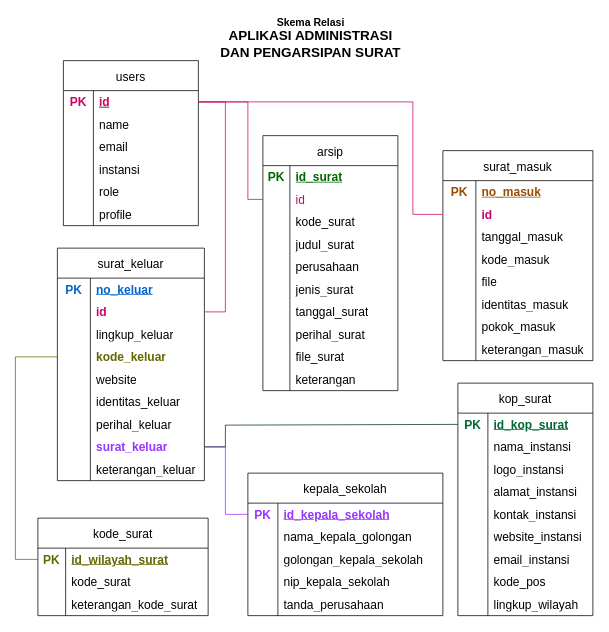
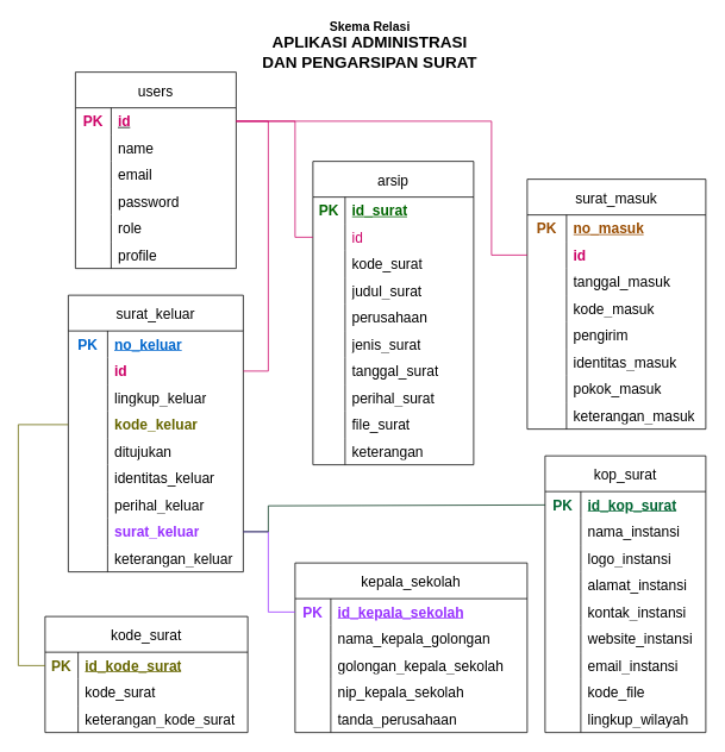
- <mxCell id="99" value="instansi" style="shape=partialRectangle;html=1;whiteSpace=wrap;connectable=0;fillColor=none;top=0;left=0;bottom=0;right=0;align=left;spacingLeft=6;overflow=hidden;strokeColor=inherit;fontSize=16;" parent="97" vertex="1"><mxGeometry x="40" width="140" height="30" as="geometry"><mxRectangle width="140" height="30" as="alternateBounds" /></mxGeometry></mxCell>
+ <mxCell id="99" value="password" style="shape=partialRectangle;html=1;whiteSpace=wrap;connectable=0;fillColor=none;top=0;left=0;bottom=0;right=0;align=left;spacingLeft=6;overflow=hidden;strokeColor=inherit;fontSize=16;" parent="97" vertex="1"><mxGeometry x="40" width="140" height="30" as="geometry"><mxRectangle width="140" height="30" as="alternateBounds" /></mxGeometry></mxCell>
- <mxCell id="17" value="file" style="shape=partialRectangle;html=1;whiteSpace=wrap;connectable=0;fillColor=none;top=0;left=0;bottom=0;right=0;align=left;spacingLeft=6;overflow=hidden;strokeColor=inherit;fontSize=16;" parent="15" vertex="1"><mxGeometry x="44" width="156" height="30" as="geometry"><mxRectangle width="156" height="30" as="alternateBounds" /></mxGeometry></mxCell>
+ <mxCell id="17" value="pengirim" style="shape=partialRectangle;html=1;whiteSpace=wrap;connectable=0;fillColor=none;top=0;left=0;bottom=0;right=0;align=left;spacingLeft=6;overflow=hidden;strokeColor=inherit;fontSize=16;" parent="15" vertex="1"><mxGeometry x="44" width="156" height="30" as="geometry"><mxRectangle width="156" height="30" as="alternateBounds" /></mxGeometry></mxCell>
- <mxCell id="42" value="website" style="shape=partialRectangle;html=1;whiteSpace=wrap;connectable=0;fillColor=none;top=0;left=0;bottom=0;right=0;align=left;spacingLeft=6;overflow=hidden;strokeColor=inherit;fontSize=16;" parent="40" vertex="1"><mxGeometry x="44" width="152" height="30" as="geometry"><mxRectangle width="152" height="30" as="alternateBounds" /></mxGeometry></mxCell>
+ <mxCell id="42" value="ditujukan" style="shape=partialRectangle;html=1;whiteSpace=wrap;connectable=0;fillColor=none;top=0;left=0;bottom=0;right=0;align=left;spacingLeft=6;overflow=hidden;strokeColor=inherit;fontSize=16;" parent="40" vertex="1"><mxGeometry x="44" width="152" height="30" as="geometry"><mxRectangle width="152" height="30" as="alternateBounds" /></mxGeometry></mxCell>
- <mxCell id="153" value="&lt;u&gt;id_wilayah_surat&lt;/u&gt;" style="shape=partialRectangle;html=1;whiteSpace=wrap;connectable=0;fillColor=none;top=0;left=0;bottom=0;right=0;align=left;spacingLeft=6;overflow=hidden;strokeColor=inherit;fontSize=16;fontStyle=1;fontColor=#666600;" parent="151" vertex="1"><mxGeometry x="37" width="190" height="30" as="geometry"><mxRectangle width="190" height="30" as="alternateBounds" /></mxGeometry></mxCell>
+ <mxCell id="153" value="&lt;u&gt;id_kode_surat&lt;/u&gt;" style="shape=partialRectangle;html=1;whiteSpace=wrap;connectable=0;fillColor=none;top=0;left=0;bottom=0;right=0;align=left;spacingLeft=6;overflow=hidden;strokeColor=inherit;fontSize=16;fontStyle=1;fontColor=#666600;" parent="151" vertex="1"><mxGeometry x="37" width="190" height="30" as="geometry"><mxRectangle width="190" height="30" as="alternateBounds" /></mxGeometry></mxCell>
- <mxCell id="130" value="kode_pos" style="shape=partialRectangle;html=1;whiteSpace=wrap;connectable=0;fillColor=none;top=0;left=0;bottom=0;right=0;align=left;spacingLeft=6;overflow=hidden;strokeColor=inherit;fontSize=16;" parent="128" vertex="1"><mxGeometry x="40" width="140" height="30" as="geometry"><mxRectangle width="140" height="30" as="alternateBounds" /></mxGeometry></mxCell>
+ <mxCell id="130" value="kode_file" style="shape=partialRectangle;html=1;whiteSpace=wrap;connectable=0;fillColor=none;top=0;left=0;bottom=0;right=0;align=left;spacingLeft=6;overflow=hidden;strokeColor=inherit;fontSize=16;" parent="128" vertex="1"><mxGeometry x="40" width="140" height="30" as="geometry"><mxRectangle width="140" height="30" as="alternateBounds" /></mxGeometry></mxCell>
